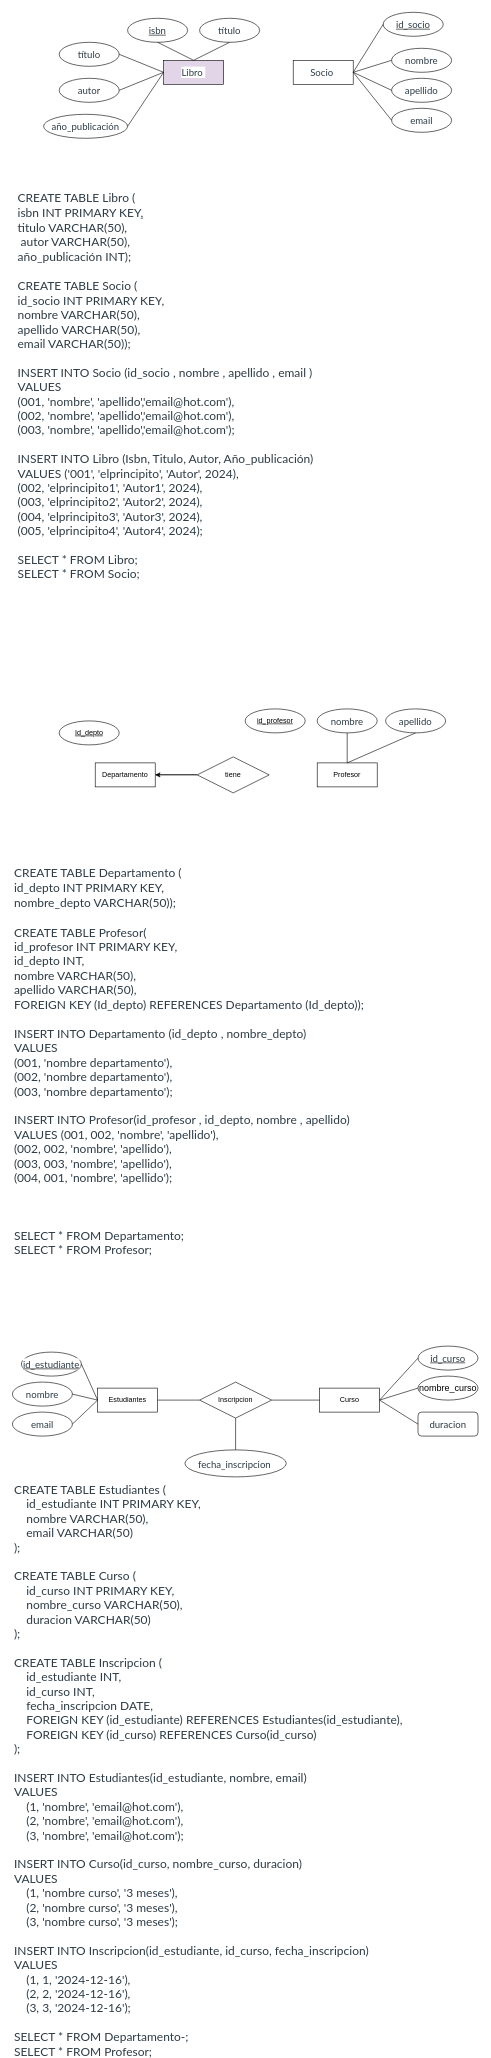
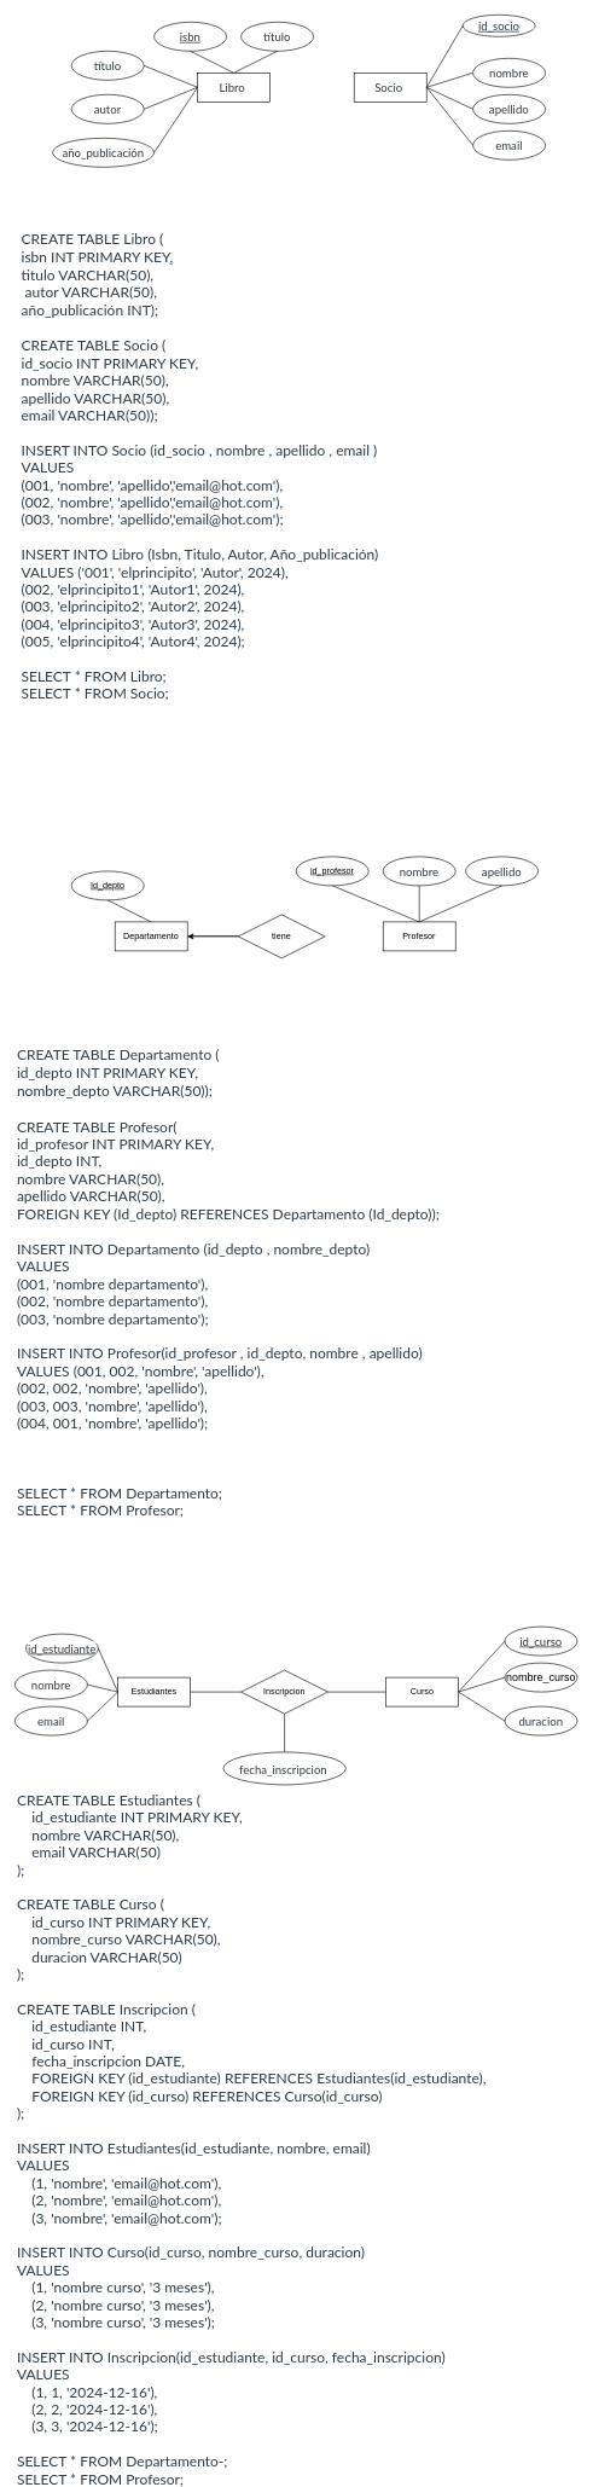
- <mxCell id="6" value="&lt;span style=&quot;color: rgb(45, 59, 69); font-family: LatoWeb, &amp;quot;Lato Extended&amp;quot;, Lato, &amp;quot;Helvetica Neue&amp;quot;, Helvetica, Arial, sans-serif; font-size: 16px; text-align: start; background-color: rgb(255, 255, 255);&quot;&gt;id_socio&lt;/span&gt;" style="ellipse;whiteSpace=wrap;html=1;align=center;fontStyle=4;" parent="1" vertex="1"><mxGeometry x="638" y="20" width="100" height="40" as="geometry" /></mxCell>
+ <mxCell id="6" value="&lt;span style=&quot;color: rgb(45, 59, 69); font-family: LatoWeb, &amp;quot;Lato Extended&amp;quot;, Lato, &amp;quot;Helvetica Neue&amp;quot;, Helvetica, Arial, sans-serif; font-size: 16px; text-align: start; background-color: rgb(255, 255, 255);&quot;&gt;id_socio&lt;/span&gt;" style="ellipse;whiteSpace=wrap;html=1;align=center;fontStyle=4;" parent="1" vertex="1"><mxGeometry x="638" y="20" width="100" height="30" as="geometry" /></mxCell>
- <mxCell id="3" value="&lt;span style=&quot;color: rgb(45, 59, 69); font-family: LatoWeb, &amp;quot;Lato Extended&amp;quot;, Lato, &amp;quot;Helvetica Neue&amp;quot;, Helvetica, Arial, sans-serif; font-size: 16px; text-align: start; background-color: rgb(255, 255, 255);&quot;&gt;Libro&amp;nbsp;&lt;/span&gt;" style="whiteSpace=wrap;html=1;align=center;fillColor=#e1d5e7;" parent="1" vertex="1"><mxGeometry x="272" y="100" width="100" height="40" as="geometry" /></mxCell>
+ <mxCell id="3" value="&lt;span style=&quot;color: rgb(45, 59, 69); font-family: LatoWeb, &amp;quot;Lato Extended&amp;quot;, Lato, &amp;quot;Helvetica Neue&amp;quot;, Helvetica, Arial, sans-serif; font-size: 16px; text-align: start; background-color: rgb(255, 255, 255);&quot;&gt;Libro&amp;nbsp;&lt;/span&gt;" style="whiteSpace=wrap;html=1;align=center;" parent="1" vertex="1"><mxGeometry x="272" y="100" width="100" height="40" as="geometry" /></mxCell>
+ <mxCell id="32" value="" style="endArrow=none;html=1;rounded=0;exitX=0.5;exitY=1;exitDx=0;exitDy=0;entryX=0.5;entryY=0;entryDx=0;entryDy=0;" parent="1" source="30" target="26" edge="1"><mxGeometry relative="1" as="geometry"><mxPoint x="158" y="1251" as="sourcePoint" /><mxPoint x="218" y="1281" as="targetPoint" /></mxGeometry></mxCell>
+ <mxCell id="31" value="" style="endArrow=none;html=1;rounded=0;exitX=0.5;exitY=1;exitDx=0;exitDy=0;entryX=0.5;entryY=0;entryDx=0;entryDy=0;" parent="1" source="29" target="27" edge="1"><mxGeometry relative="1" as="geometry"><mxPoint x="268" y="1301" as="sourcePoint" /><mxPoint x="338" y="1301" as="targetPoint" /></mxGeometry></mxCell>
- <mxCell id="48" value="&lt;div style=&quot;text-align: start;&quot;&gt;&lt;font face=&quot;LatoWeb, Lato Extended, Lato, Helvetica Neue, Helvetica, Arial, sans-serif&quot; color=&quot;#2d3b45&quot;&gt;&lt;span style=&quot;font-size: 16px; background-color: rgb(255, 255, 255);&quot;&gt;duracion&lt;/span&gt;&lt;/font&gt;&lt;/div&gt;" style="whiteSpace=wrap;html=1;align=center;rounded=1;" parent="1" vertex="1"><mxGeometry x="696" y="2353" width="100" height="40" as="geometry" /></mxCell>
+ <mxCell id="48" value="&lt;div style=&quot;text-align: start;&quot;&gt;&lt;font face=&quot;LatoWeb, Lato Extended, Lato, Helvetica Neue, Helvetica, Arial, sans-serif&quot; color=&quot;#2d3b45&quot;&gt;&lt;span style=&quot;font-size: 16px; background-color: rgb(255, 255, 255);&quot;&gt;duracion&lt;/span&gt;&lt;/font&gt;&lt;/div&gt;" style="ellipse;whiteSpace=wrap;html=1;align=center;" parent="1" vertex="1"><mxGeometry x="696" y="2353" width="100" height="40" as="geometry" /></mxCell>
